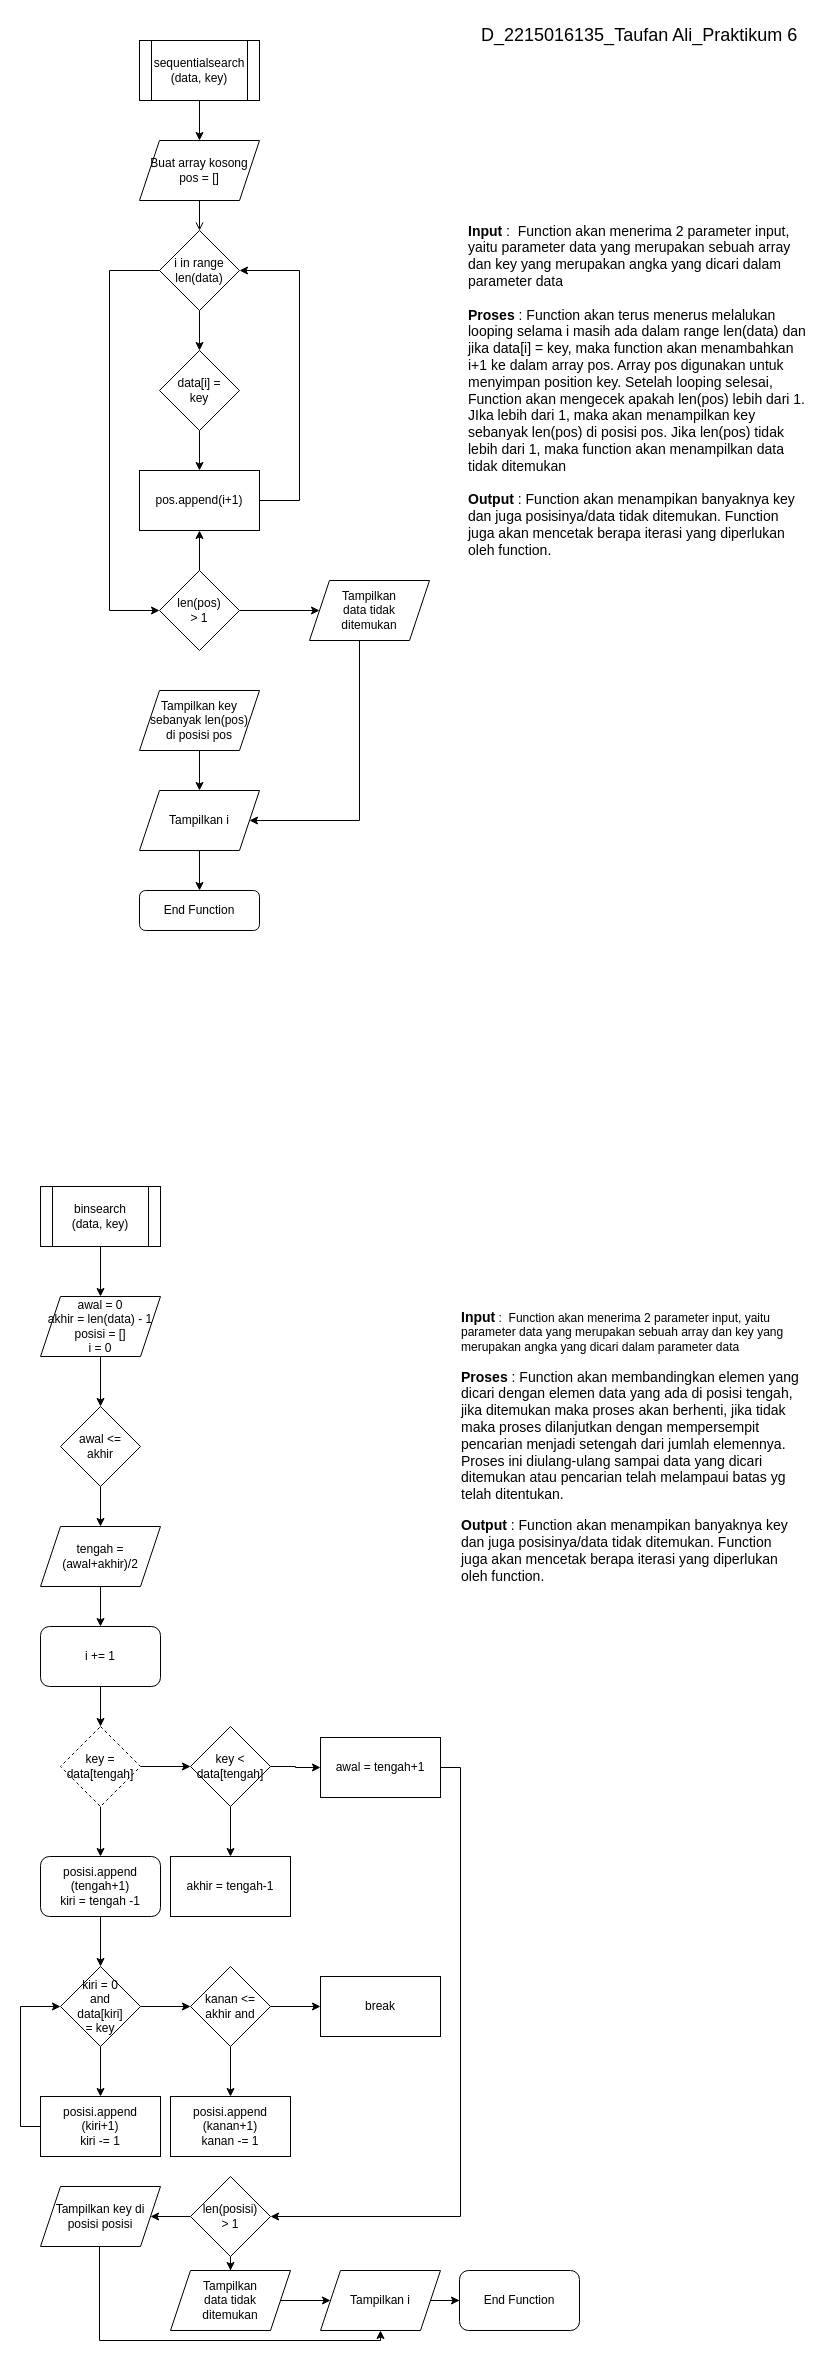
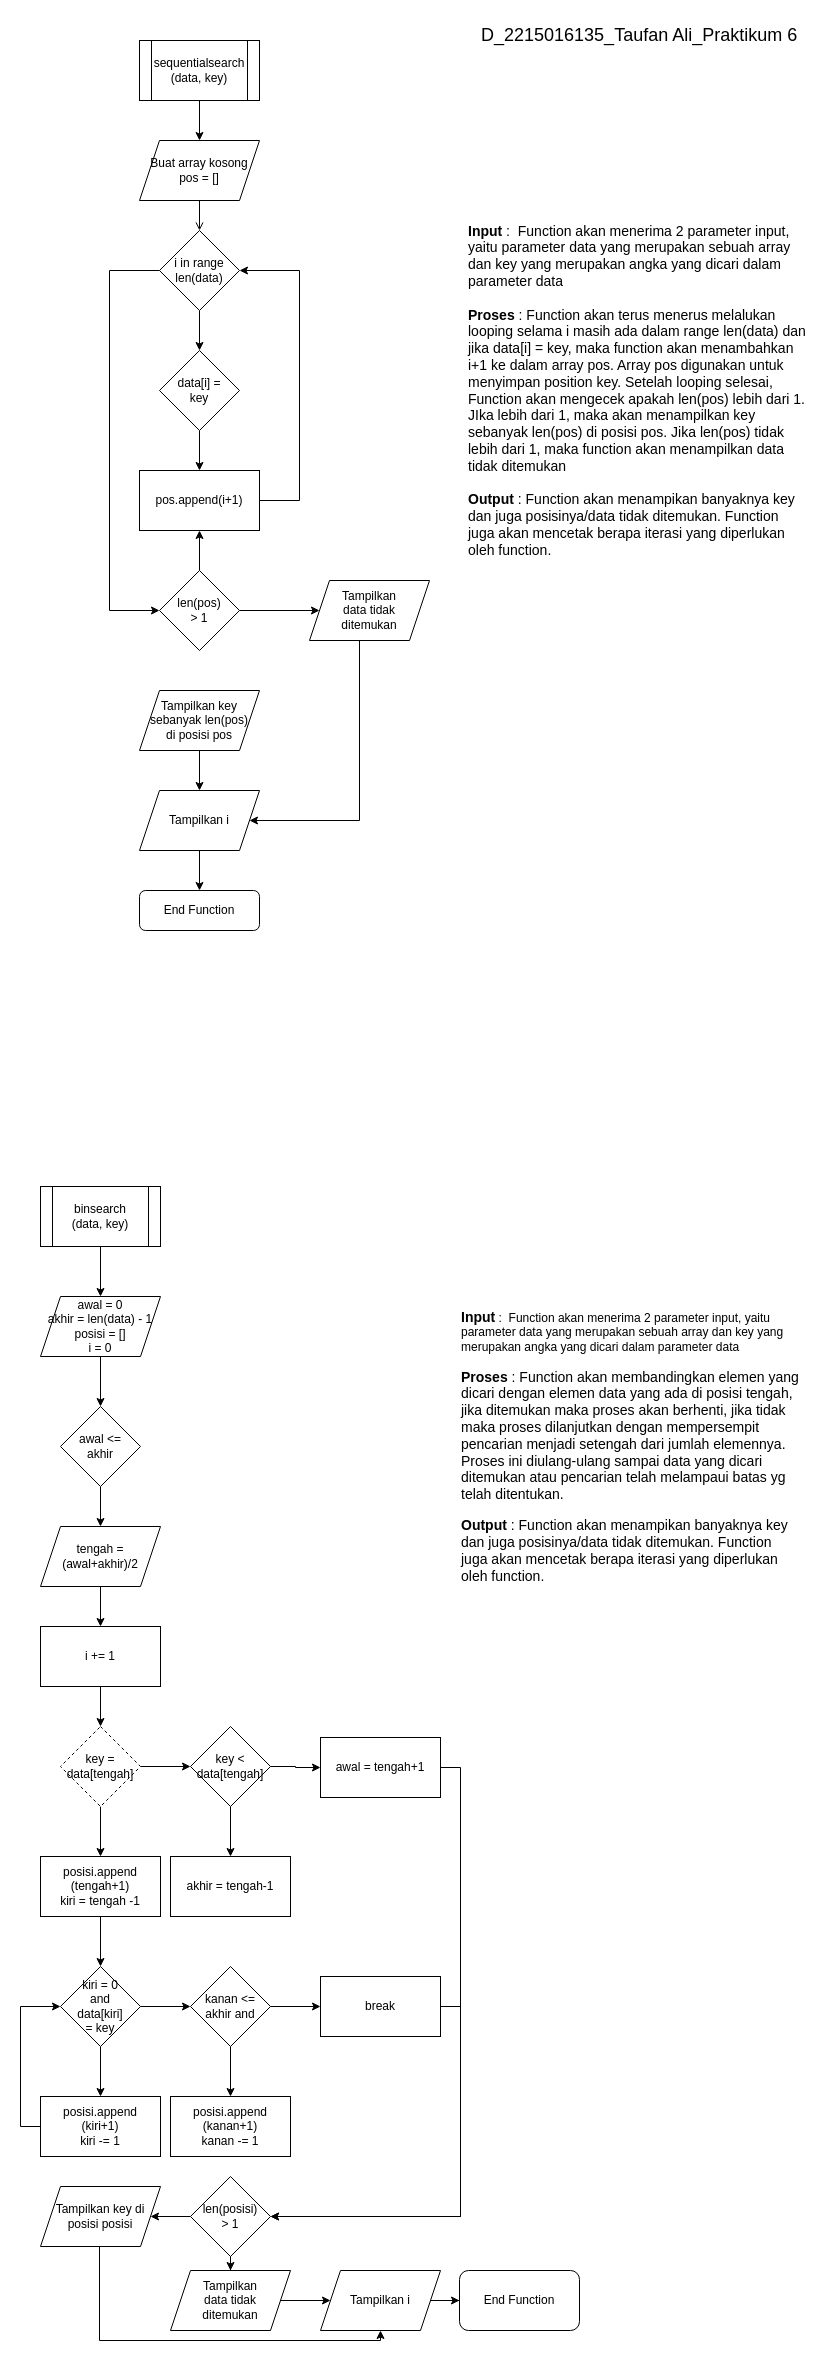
- <mxCell id="34" value="i += 1" style="whiteSpace=wrap;html=1;rounded=1;" vertex="1" parent="1"><mxGeometry x="40" y="1626" width="120" height="60" as="geometry" /></mxCell>
+ <mxCell id="34" value="i += 1" style="rounded=0;whiteSpace=wrap;html=1;" vertex="1" parent="1"><mxGeometry x="40" y="1626" width="120" height="60" as="geometry" /></mxCell>
- <mxCell id="45" value="posisi.append&lt;br&gt;(tengah+1)&lt;br&gt;kiri = tengah -1" style="whiteSpace=wrap;html=1;rounded=1;" vertex="1" parent="1"><mxGeometry x="40" y="1856" width="120" height="60" as="geometry" /></mxCell>
+ <mxCell id="45" value="posisi.append&lt;br&gt;(tengah+1)&lt;br&gt;kiri = tengah -1" style="rounded=0;whiteSpace=wrap;html=1;" vertex="1" parent="1"><mxGeometry x="40" y="1856" width="120" height="60" as="geometry" /></mxCell>
+ <mxCell id="55" style="edgeStyle=orthogonalEdgeStyle;rounded=0;orthogonalLoop=1;jettySize=auto;html=1;entryX=1;entryY=0.5;entryDx=0;entryDy=0;" edge="1" parent="1" source="56" target="59"><mxGeometry relative="1" as="geometry"><Array as="points"><mxPoint x="460" y="2006" /><mxPoint x="460" y="2216" /></Array></mxGeometry></mxCell>
